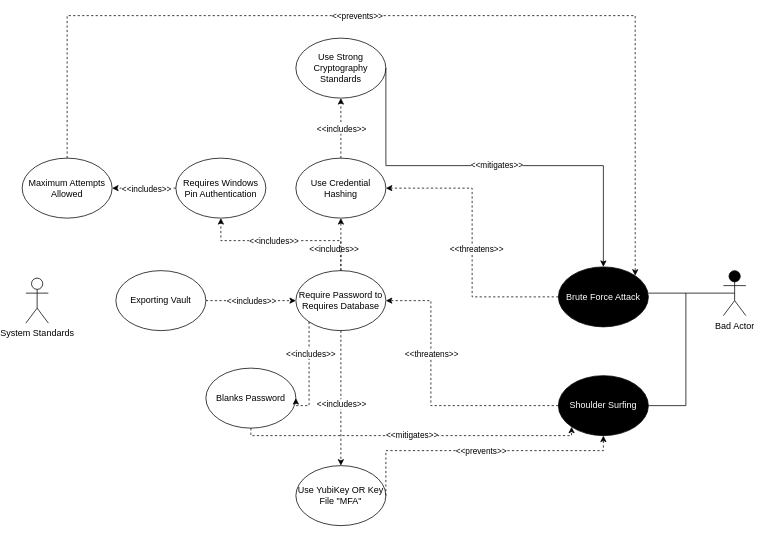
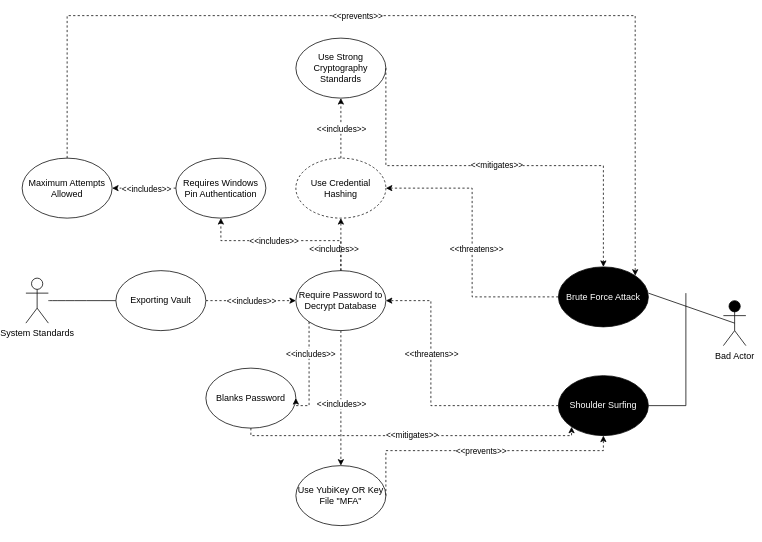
- <mxCell id="19" value="&amp;lt;&amp;lt;mitigates&amp;gt;&amp;gt;" style="edgeStyle=orthogonalEdgeStyle;rounded=0;orthogonalLoop=1;jettySize=auto;html=1;exitX=1;exitY=0.5;exitDx=0;exitDy=0;dashed=0;entryX=0.5;entryY=0;entryDx=0;entryDy=0;" edge="1" parent="1" source="16" target="12"><mxGeometry relative="1" as="geometry"><Array as="points"><mxPoint x="505" y="220" /><mxPoint x="795" y="220" /></Array><mxPoint x="485" y="360" as="sourcePoint" /><mxPoint x="795" y="280" as="targetPoint" /></mxGeometry></mxCell>
+ <mxCell id="19" value="&amp;lt;&amp;lt;mitigates&amp;gt;&amp;gt;" style="edgeStyle=orthogonalEdgeStyle;rounded=0;orthogonalLoop=1;jettySize=auto;html=1;exitX=1;exitY=0.5;exitDx=0;exitDy=0;dashed=1;entryX=0.5;entryY=0;entryDx=0;entryDy=0;" edge="1" parent="1" source="16" target="12"><mxGeometry relative="1" as="geometry"><Array as="points"><mxPoint x="505" y="220" /><mxPoint x="795" y="220" /></Array><mxPoint x="485" y="360" as="sourcePoint" /><mxPoint x="795" y="280" as="targetPoint" /></mxGeometry></mxCell>
- <mxCell id="9" value="Use Credential Hashing" style="ellipse;whiteSpace=wrap;html=1;" vertex="1" parent="1"><mxGeometry x="385" y="210" width="120" height="80" as="geometry" /></mxCell>
+ <mxCell id="9" value="Use Credential Hashing" style="ellipse;whiteSpace=wrap;html=1;dashed=1;" vertex="1" parent="1"><mxGeometry x="385" y="210" width="120" height="80" as="geometry" /></mxCell>
- <mxCell id="5" value="&lt;div&gt;Bad Actor&lt;/div&gt;" style="shape=umlActor;verticalLabelPosition=bottom;verticalAlign=top;html=1;outlineConnect=0;fillColor=#000000;" parent="1" vertex="1"><mxGeometry x="955" y="360" width="30" height="60" as="geometry" /></mxCell>
+ <mxCell id="5" value="&lt;div&gt;Bad Actor&lt;/div&gt;" style="shape=umlActor;verticalLabelPosition=bottom;verticalAlign=top;html=1;outlineConnect=0;fillColor=#000000;" parent="1" vertex="1"><mxGeometry x="955" y="400" width="30" height="60" as="geometry" /></mxCell>
+ <mxCell id="2" style="edgeStyle=orthogonalEdgeStyle;curved=1;rounded=0;orthogonalLoop=1;jettySize=auto;html=1;entryX=0;entryY=0.5;entryDx=0;entryDy=0;endArrow=none;endFill=0;" parent="1" source="3" target="4" edge="1"><mxGeometry relative="1" as="geometry" /></mxCell>
- <mxCell id="6" value="Require Password to Requires Database" style="ellipse;whiteSpace=wrap;html=1;" vertex="1" parent="1"><mxGeometry x="385" y="360" width="120" height="80" as="geometry" /></mxCell>
+ <mxCell id="6" value="Require Password to Decrypt Database" style="ellipse;whiteSpace=wrap;html=1;" vertex="1" parent="1"><mxGeometry x="385" y="360" width="120" height="80" as="geometry" /></mxCell>
